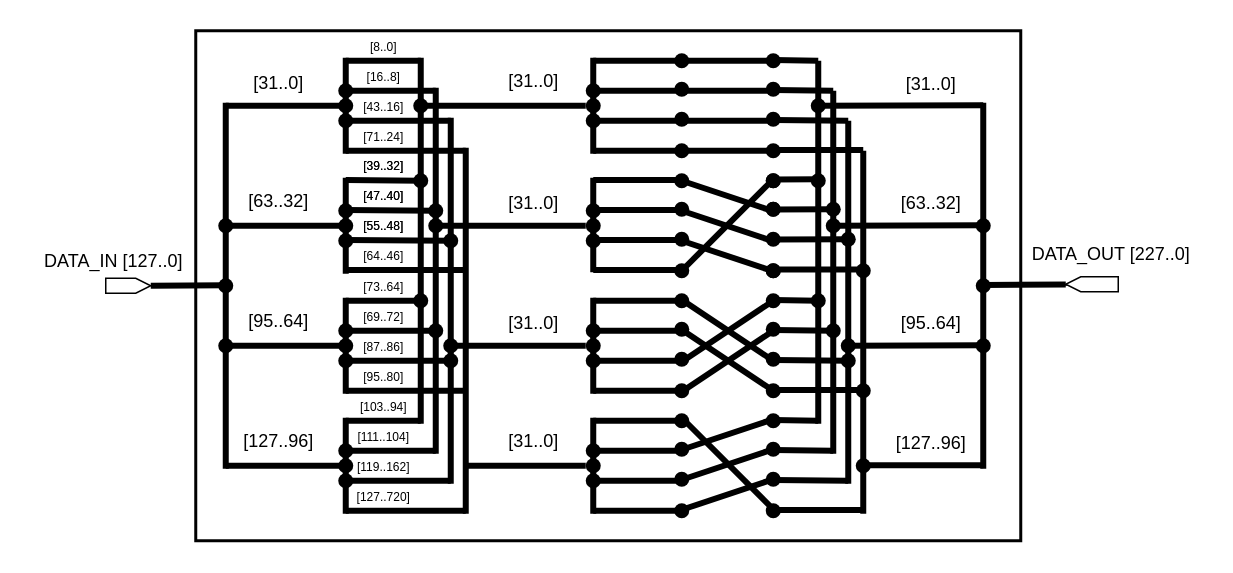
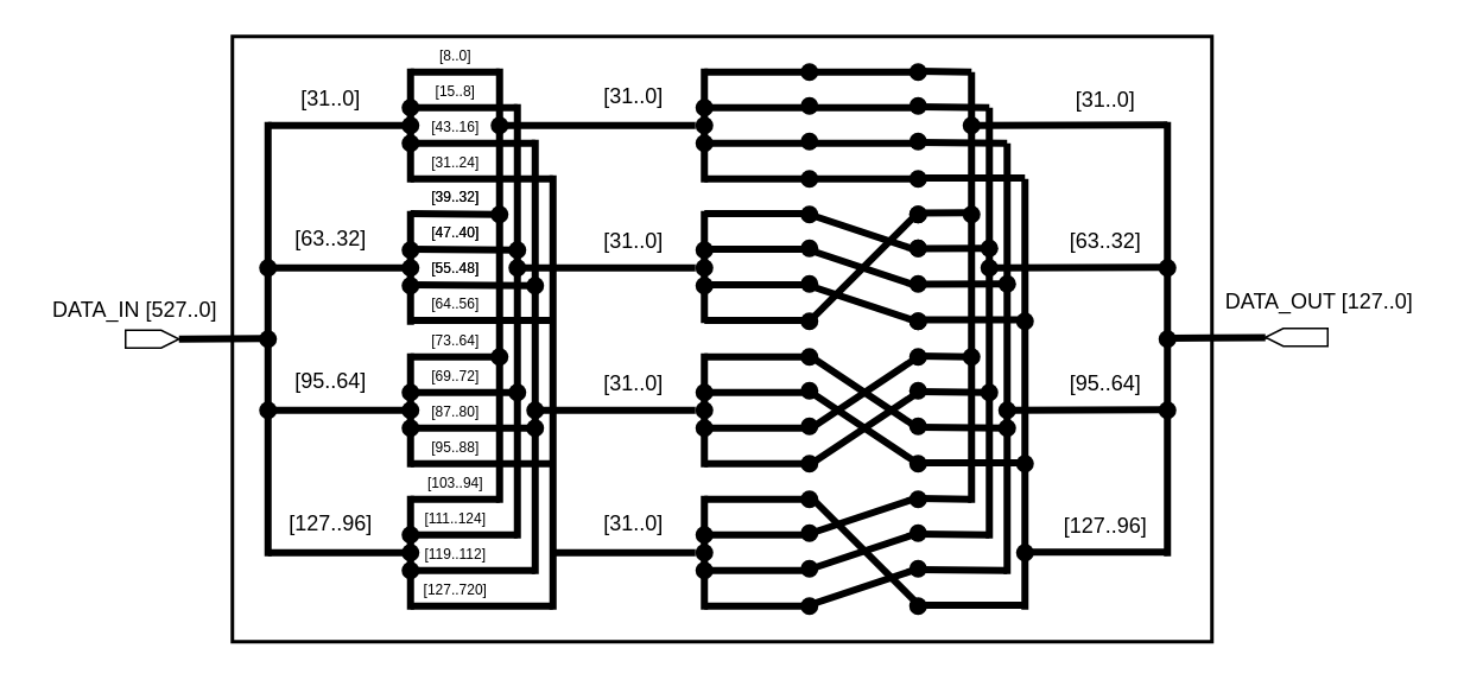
- <mxCell id="196" value="&lt;font style=&quot;font-size: 8px ; line-height: 100%&quot;&gt;[16..8]&lt;/font&gt;" style="text;html=1;align=center;verticalAlign=middle;resizable=0;points=[];autosize=1;strokeColor=none;" parent="1" vertex="1"><mxGeometry x="235" y="40" width="40" height="20" as="geometry" /></mxCell>
+ <mxCell id="196" value="&lt;font style=&quot;font-size: 8px ; line-height: 100%&quot;&gt;[15..8]&lt;/font&gt;" style="text;html=1;align=center;verticalAlign=middle;resizable=0;points=[];autosize=1;strokeColor=none;" parent="1" vertex="1"><mxGeometry x="235" y="40" width="40" height="20" as="geometry" /></mxCell>
- <mxCell id="198" value="&lt;font style=&quot;font-size: 8px ; line-height: 100%&quot;&gt;[71..24]&lt;/font&gt;" style="text;html=1;align=center;verticalAlign=middle;resizable=0;points=[];autosize=1;strokeColor=none;" parent="1" vertex="1"><mxGeometry x="230" y="80" width="50" height="20" as="geometry" /></mxCell>
+ <mxCell id="198" value="&lt;font style=&quot;font-size: 8px ; line-height: 100%&quot;&gt;[31..24]&lt;/font&gt;" style="text;html=1;align=center;verticalAlign=middle;resizable=0;points=[];autosize=1;strokeColor=none;" parent="1" vertex="1"><mxGeometry x="230" y="80" width="50" height="20" as="geometry" /></mxCell>
- <mxCell id="202" value="&lt;font style=&quot;font-size: 8px ; line-height: 100%&quot;&gt;[64..46]&lt;/font&gt;" style="text;html=1;align=center;verticalAlign=middle;resizable=0;points=[];autosize=1;strokeColor=none;" parent="1" vertex="1"><mxGeometry x="230" y="159" width="50" height="20" as="geometry" /></mxCell>
+ <mxCell id="202" value="&lt;font style=&quot;font-size: 8px ; line-height: 100%&quot;&gt;[64..56]&lt;/font&gt;" style="text;html=1;align=center;verticalAlign=middle;resizable=0;points=[];autosize=1;strokeColor=none;" parent="1" vertex="1"><mxGeometry x="230" y="159" width="50" height="20" as="geometry" /></mxCell>
- <mxCell id="85" value="DATA_OUT [227..0]" style="text;html=1;align=center;verticalAlign=middle;resizable=0;points=[];autosize=1;strokeColor=none;" parent="1" vertex="1"><mxGeometry x="680" y="159" width="120" height="20" as="geometry" /></mxCell>
+ <mxCell id="85" value="DATA_OUT [127..0]" style="text;html=1;align=center;verticalAlign=middle;resizable=0;points=[];autosize=1;strokeColor=none;" parent="1" vertex="1"><mxGeometry x="680" y="159" width="120" height="20" as="geometry" /></mxCell>
- <mxCell id="4" value="DATA_IN [127..0]" style="text;html=1;align=center;verticalAlign=middle;resizable=0;points=[];autosize=1;strokeColor=none;" parent="1" vertex="1"><mxGeometry x="20" y="164" width="110" height="20" as="geometry" /></mxCell>
+ <mxCell id="4" value="DATA_IN [527..0]" style="text;html=1;align=center;verticalAlign=middle;resizable=0;points=[];autosize=1;strokeColor=none;" parent="1" vertex="1"><mxGeometry x="20" y="164" width="110" height="20" as="geometry" /></mxCell>
- <mxCell id="208" value="&lt;font style=&quot;font-size: 8px ; line-height: 100%&quot;&gt;[87..86]&lt;/font&gt;" style="text;html=1;align=center;verticalAlign=middle;resizable=0;points=[];autosize=1;strokeColor=none;" parent="1" vertex="1"><mxGeometry x="230" y="220" width="50" height="20" as="geometry" /></mxCell>
+ <mxCell id="208" value="&lt;font style=&quot;font-size: 8px ; line-height: 100%&quot;&gt;[87..80]&lt;/font&gt;" style="text;html=1;align=center;verticalAlign=middle;resizable=0;points=[];autosize=1;strokeColor=none;" parent="1" vertex="1"><mxGeometry x="230" y="220" width="50" height="20" as="geometry" /></mxCell>
- <mxCell id="209" value="&lt;font style=&quot;font-size: 8px ; line-height: 100%&quot;&gt;[95..80]&lt;/font&gt;" style="text;html=1;align=center;verticalAlign=middle;resizable=0;points=[];autosize=1;strokeColor=none;" parent="1" vertex="1"><mxGeometry x="230" y="240" width="50" height="20" as="geometry" /></mxCell>
+ <mxCell id="209" value="&lt;font style=&quot;font-size: 8px ; line-height: 100%&quot;&gt;[95..88]&lt;/font&gt;" style="text;html=1;align=center;verticalAlign=middle;resizable=0;points=[];autosize=1;strokeColor=none;" parent="1" vertex="1"><mxGeometry x="230" y="240" width="50" height="20" as="geometry" /></mxCell>
- <mxCell id="211" value="&lt;font style=&quot;font-size: 8px ; line-height: 100%&quot;&gt;[111..104]&lt;/font&gt;" style="text;html=1;align=center;verticalAlign=middle;resizable=0;points=[];autosize=1;strokeColor=none;" parent="1" vertex="1"><mxGeometry x="230" y="280" width="50" height="20" as="geometry" /></mxCell>
+ <mxCell id="211" value="&lt;font style=&quot;font-size: 8px ; line-height: 100%&quot;&gt;[111..124]&lt;/font&gt;" style="text;html=1;align=center;verticalAlign=middle;resizable=0;points=[];autosize=1;strokeColor=none;" parent="1" vertex="1"><mxGeometry x="230" y="280" width="50" height="20" as="geometry" /></mxCell>
- <mxCell id="212" value="&lt;font style=&quot;font-size: 8px ; line-height: 100%&quot;&gt;[119..162]&lt;/font&gt;" style="text;html=1;align=center;verticalAlign=middle;resizable=0;points=[];autosize=1;strokeColor=none;" parent="1" vertex="1"><mxGeometry x="230" y="300" width="50" height="20" as="geometry" /></mxCell>
+ <mxCell id="212" value="&lt;font style=&quot;font-size: 8px ; line-height: 100%&quot;&gt;[119..112]&lt;/font&gt;" style="text;html=1;align=center;verticalAlign=middle;resizable=0;points=[];autosize=1;strokeColor=none;" parent="1" vertex="1"><mxGeometry x="230" y="300" width="50" height="20" as="geometry" /></mxCell>
